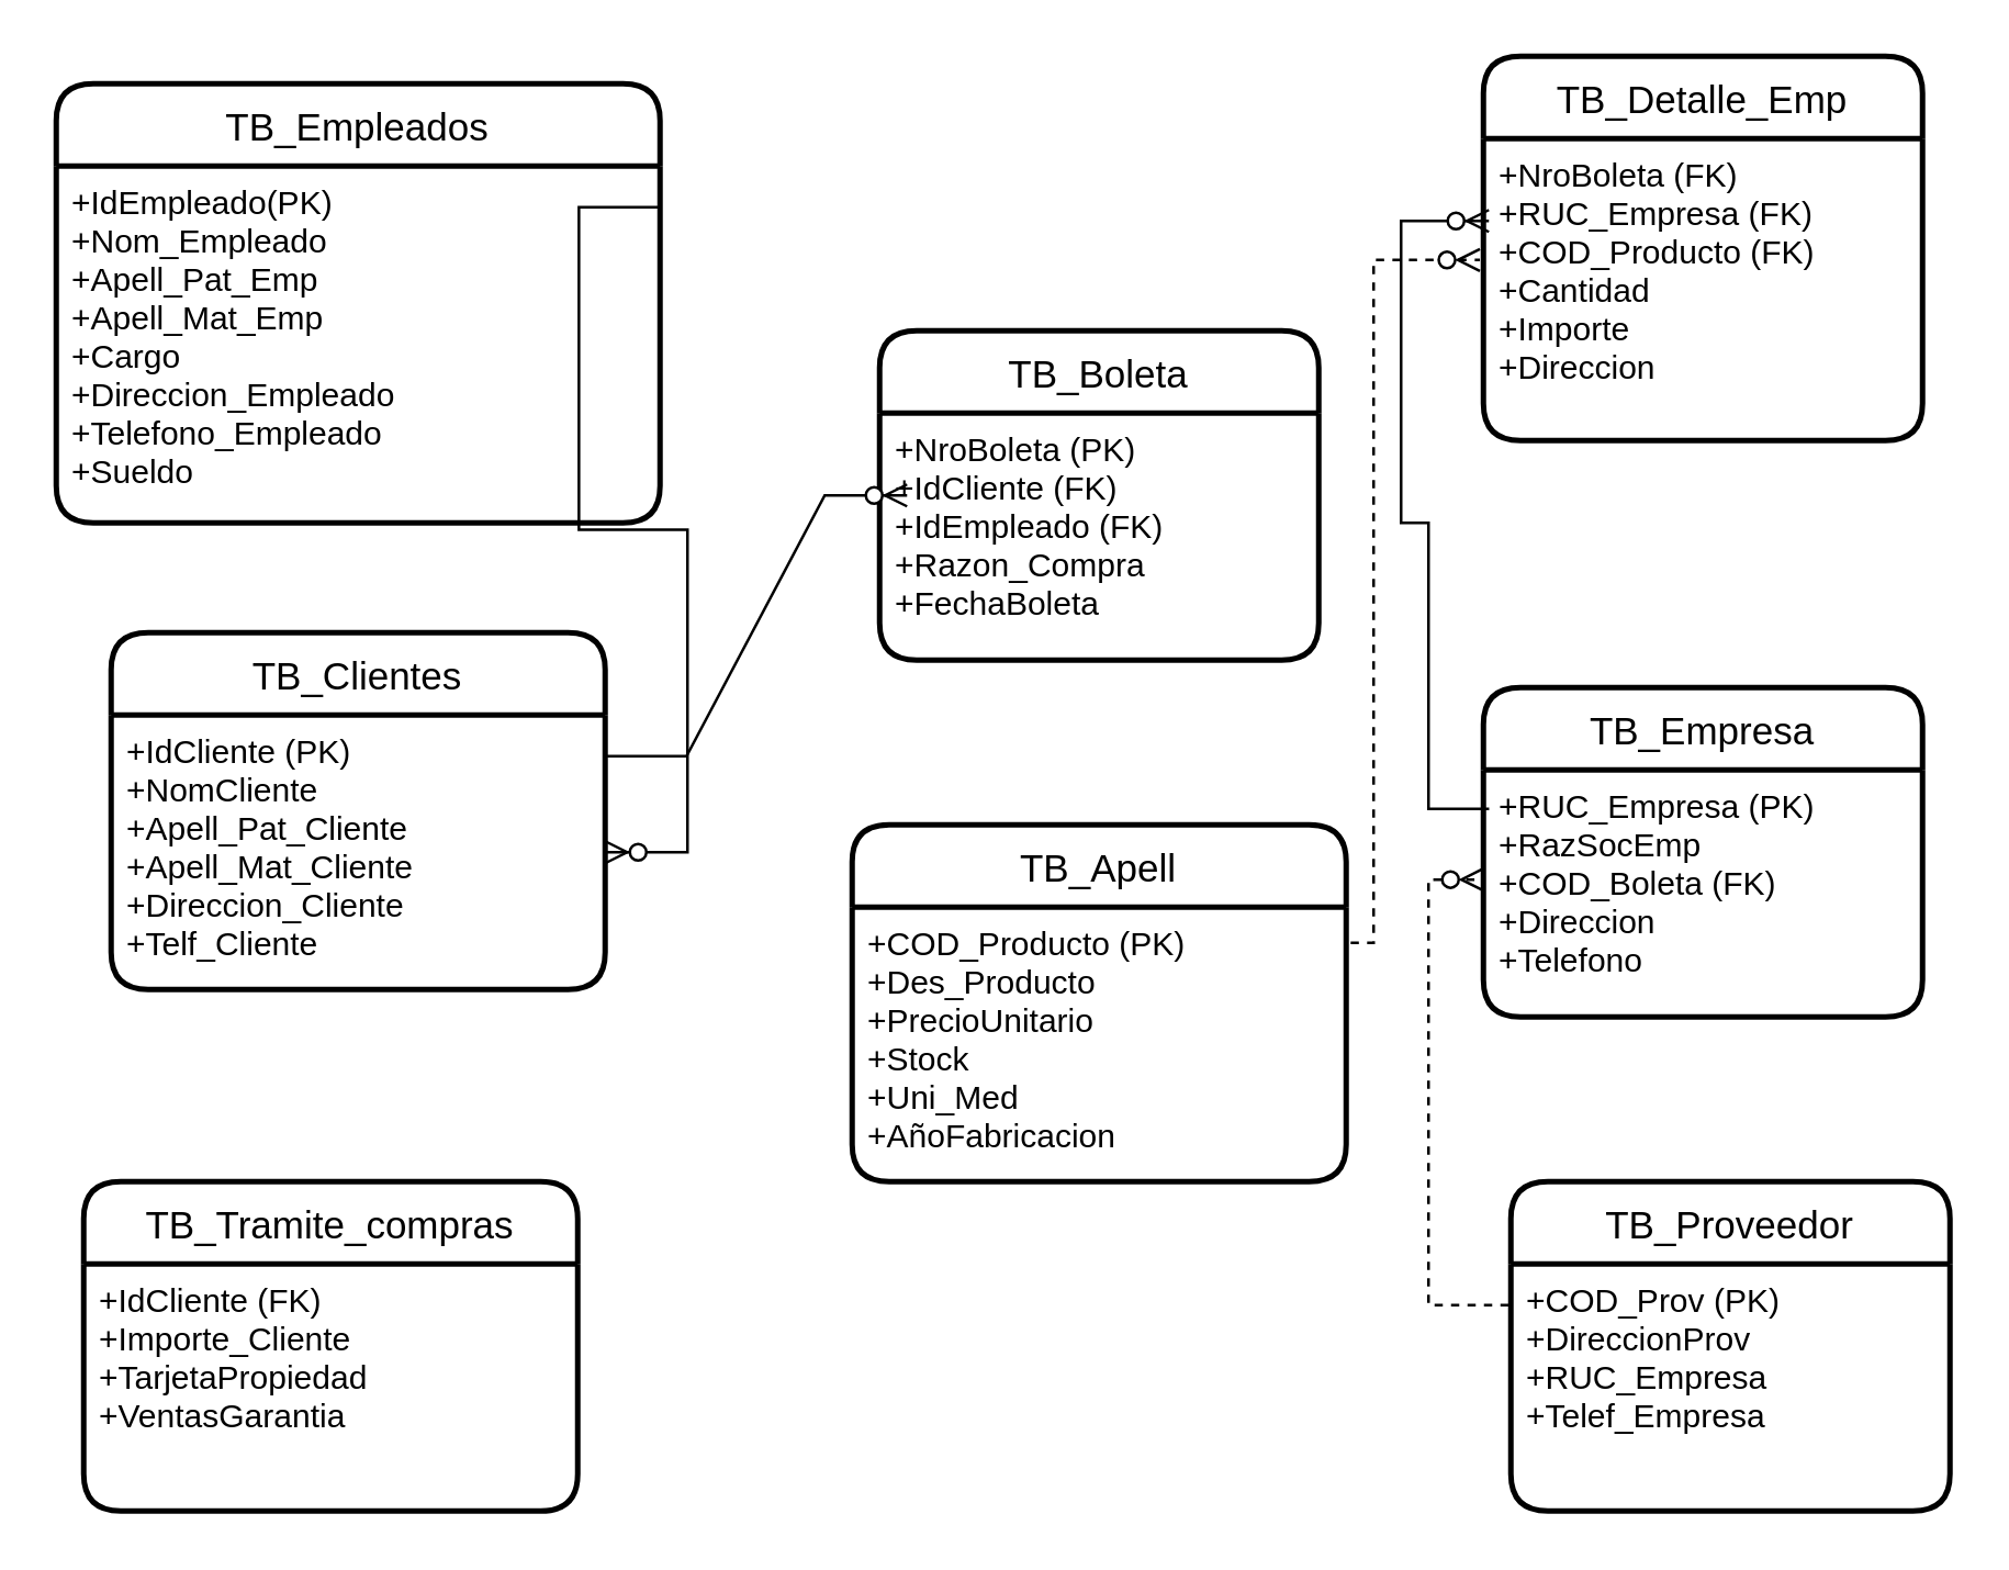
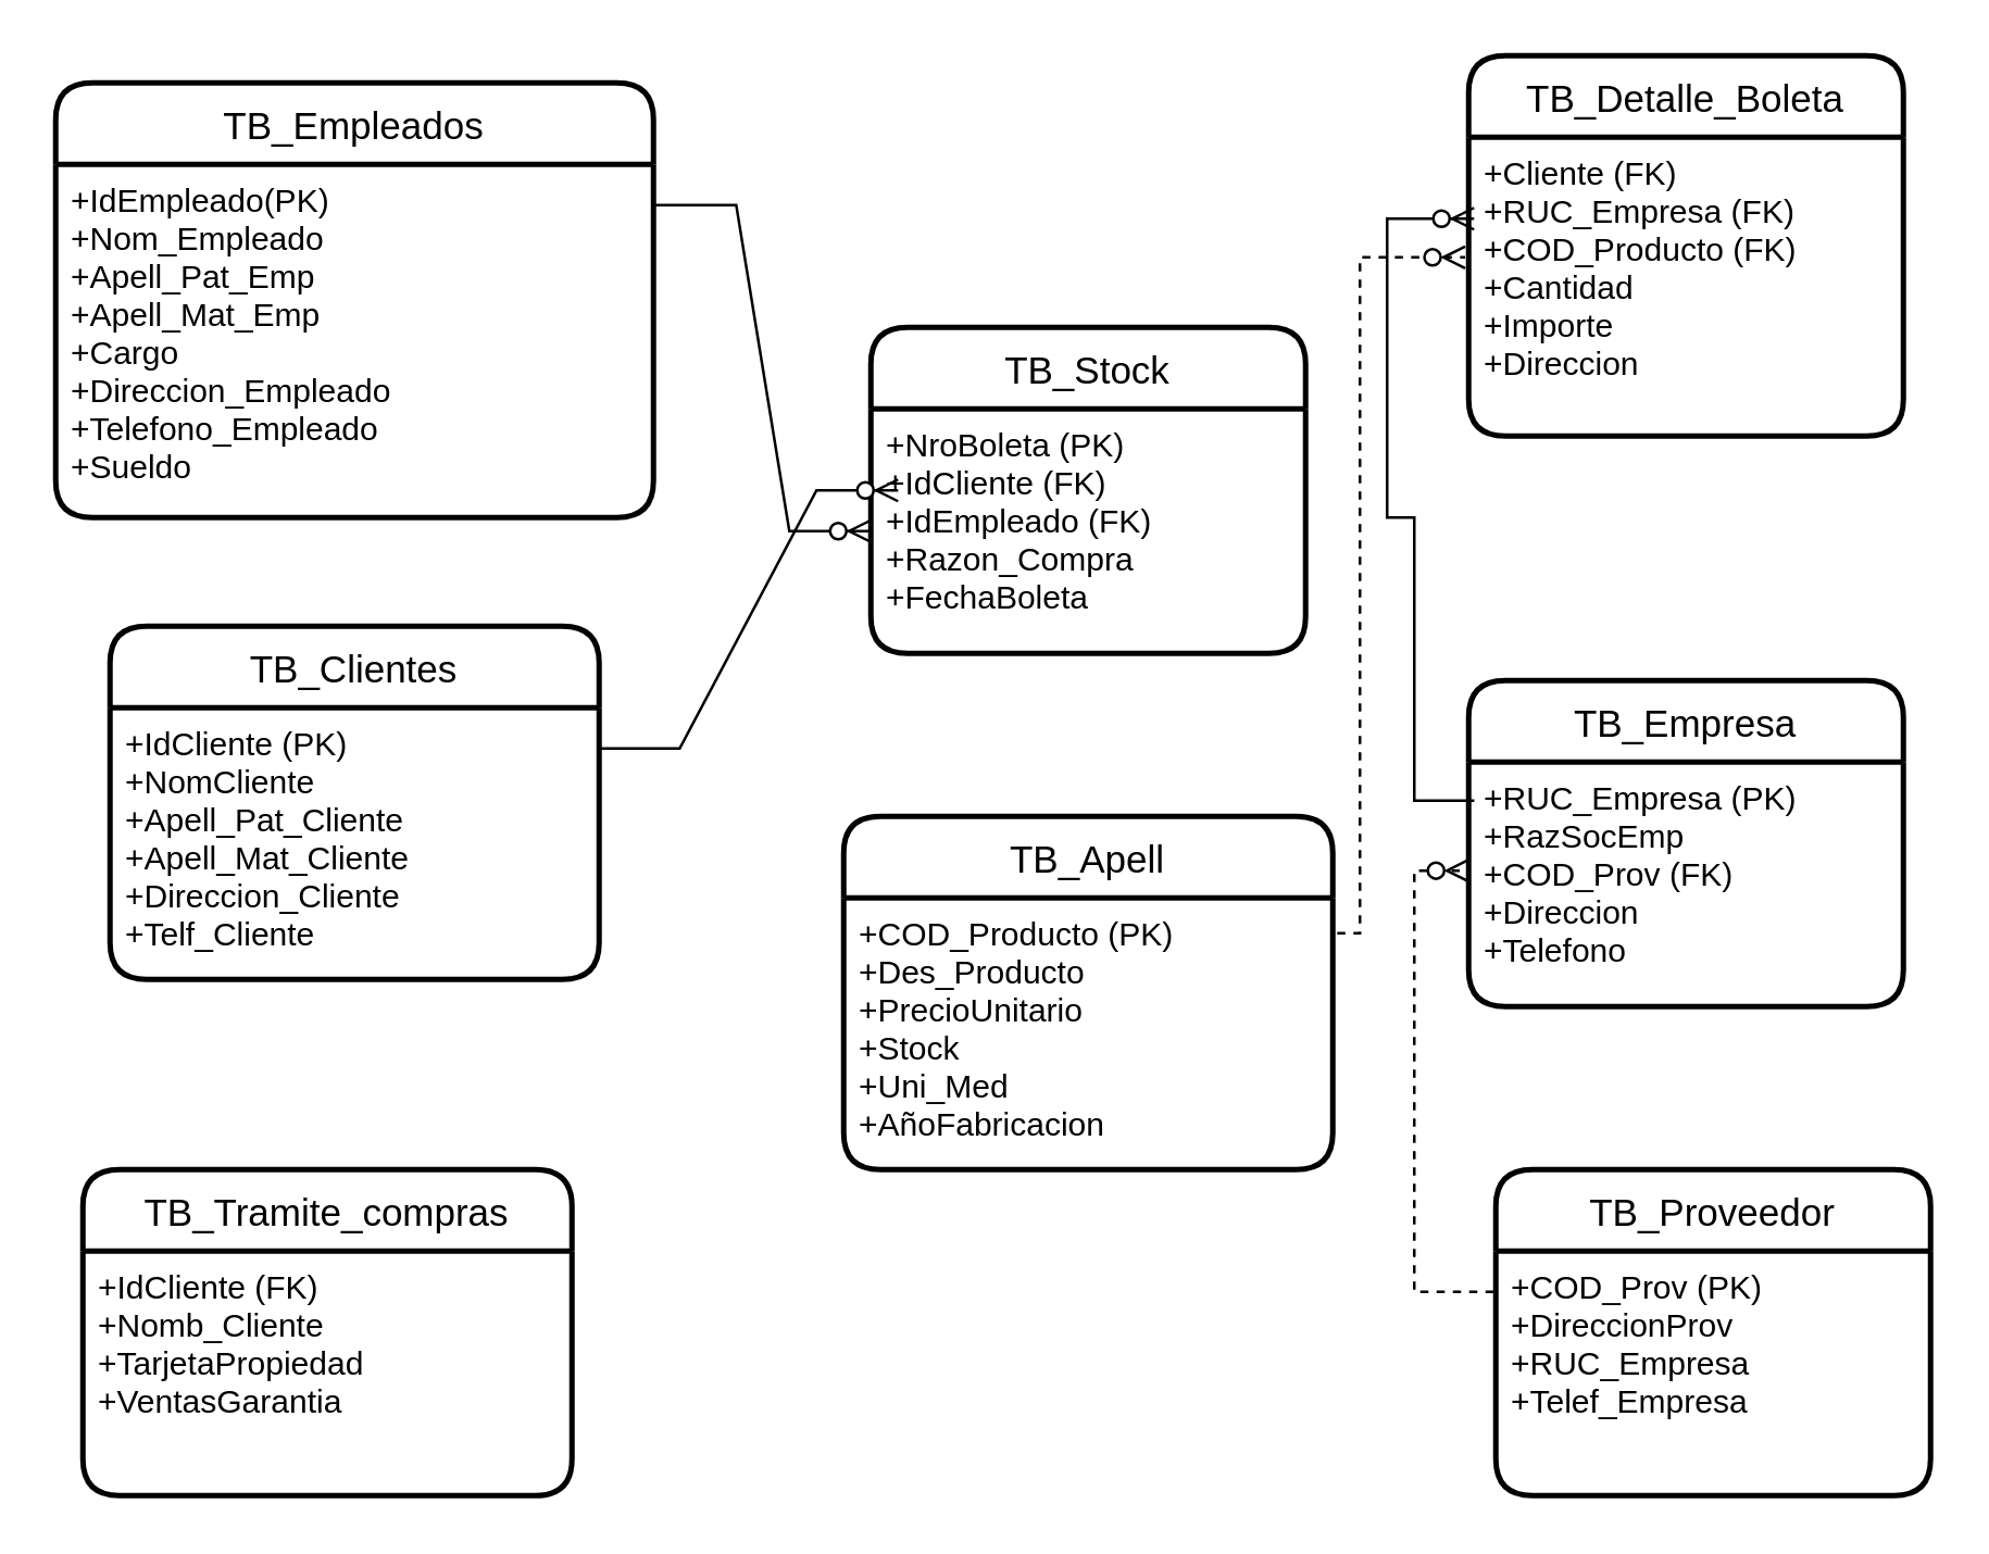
- <mxCell id="11" value="TB_Detalle_Emp" style="swimlane;childLayout=stackLayout;horizontal=1;startSize=30;horizontalStack=0;rounded=1;fontSize=14;fontStyle=0;strokeWidth=2;resizeParent=0;resizeLast=1;shadow=0;dashed=0;align=center;" parent="1" vertex="1"><mxGeometry x="540" y="20" width="160" height="140" as="geometry" /></mxCell>
+ <mxCell id="11" value="TB_Detalle_Boleta" style="swimlane;childLayout=stackLayout;horizontal=1;startSize=30;horizontalStack=0;rounded=1;fontSize=14;fontStyle=0;strokeWidth=2;resizeParent=0;resizeLast=1;shadow=0;dashed=0;align=center;" parent="1" vertex="1"><mxGeometry x="540" y="20" width="160" height="140" as="geometry" /></mxCell>
- <mxCell id="12" value="+NroBoleta (FK)&#10;+RUC_Empresa (FK)&#10;+COD_Producto (FK)&#10;+Cantidad&#10;+Importe&#10;+Direccion" style="align=left;strokeColor=none;fillColor=none;spacingLeft=4;fontSize=12;verticalAlign=top;resizable=0;rotatable=0;part=1;" parent="11" vertex="1"><mxGeometry y="30" width="160" height="110" as="geometry" /></mxCell>
+ <mxCell id="12" value="+Cliente (FK)&#10;+RUC_Empresa (FK)&#10;+COD_Producto (FK)&#10;+Cantidad&#10;+Importe&#10;+Direccion" style="align=left;strokeColor=none;fillColor=none;spacingLeft=4;fontSize=12;verticalAlign=top;resizable=0;rotatable=0;part=1;" parent="11" vertex="1"><mxGeometry y="30" width="160" height="110" as="geometry" /></mxCell>
- <mxCell id="19" value="" style="edgeStyle=entityRelationEdgeStyle;fontSize=12;html=1;endArrow=ERzeroToMany;endFill=1;rounded=0;exitX=1.002;exitY=0.115;exitDx=0;exitDy=0;exitPerimeter=0;" parent="1" source="3" target="8" edge="1"><mxGeometry width="100" height="100" relative="1" as="geometry"><mxPoint x="260" y="550" as="sourcePoint" /><mxPoint x="360" y="450" as="targetPoint" /></mxGeometry></mxCell>
+ <mxCell id="19" value="" style="edgeStyle=entityRelationEdgeStyle;fontSize=12;html=1;endArrow=ERzeroToMany;endFill=1;rounded=0;exitX=1.002;exitY=0.115;exitDx=0;exitDy=0;exitPerimeter=0;entryX=0;entryY=0.5;entryDx=0;entryDy=0;" parent="1" source="3" target="6" edge="1"><mxGeometry width="100" height="100" relative="1" as="geometry"><mxPoint x="260" y="550" as="sourcePoint" /><mxPoint x="360" y="450" as="targetPoint" /></mxGeometry></mxCell>
- <mxCell id="4" value="TB_Boleta" style="swimlane;childLayout=stackLayout;horizontal=1;startSize=30;horizontalStack=0;rounded=1;fontSize=14;fontStyle=0;strokeWidth=2;resizeParent=0;resizeLast=1;shadow=0;dashed=0;align=center;" parent="1" vertex="1"><mxGeometry x="320" y="120" width="160" height="120" as="geometry" /></mxCell>
+ <mxCell id="4" value="TB_Stock" style="swimlane;childLayout=stackLayout;horizontal=1;startSize=30;horizontalStack=0;rounded=1;fontSize=14;fontStyle=0;strokeWidth=2;resizeParent=0;resizeLast=1;shadow=0;dashed=0;align=center;" parent="1" vertex="1"><mxGeometry x="320" y="120" width="160" height="120" as="geometry" /></mxCell>
- <mxCell id="10" value="+RUC_Empresa (PK)&#10;+RazSocEmp&#10;+COD_Boleta (FK)&#10;+Direccion&#10;+Telefono" style="align=left;strokeColor=none;fillColor=none;spacingLeft=4;fontSize=12;verticalAlign=top;resizable=0;rotatable=0;part=1;" parent="9" vertex="1"><mxGeometry y="30" width="160" height="90" as="geometry" /></mxCell>
+ <mxCell id="10" value="+RUC_Empresa (PK)&#10;+RazSocEmp&#10;+COD_Prov (FK)&#10;+Direccion&#10;+Telefono" style="align=left;strokeColor=none;fillColor=none;spacingLeft=4;fontSize=12;verticalAlign=top;resizable=0;rotatable=0;part=1;" parent="9" vertex="1"><mxGeometry y="30" width="160" height="90" as="geometry" /></mxCell>
- <mxCell id="16" value="+IdCliente (FK)&#10;+Importe_Cliente&#10;+TarjetaPropiedad&#10;+VentasGarantia&#10;" style="align=left;strokeColor=none;fillColor=none;spacingLeft=4;fontSize=12;verticalAlign=top;resizable=0;rotatable=0;part=1;" parent="15" vertex="1"><mxGeometry y="30" width="180" height="90" as="geometry" /></mxCell>
+ <mxCell id="16" value="+IdCliente (FK)&#10;+Nomb_Cliente&#10;+TarjetaPropiedad&#10;+VentasGarantia&#10;" style="align=left;strokeColor=none;fillColor=none;spacingLeft=4;fontSize=12;verticalAlign=top;resizable=0;rotatable=0;part=1;" parent="15" vertex="1"><mxGeometry y="30" width="180" height="90" as="geometry" /></mxCell>
